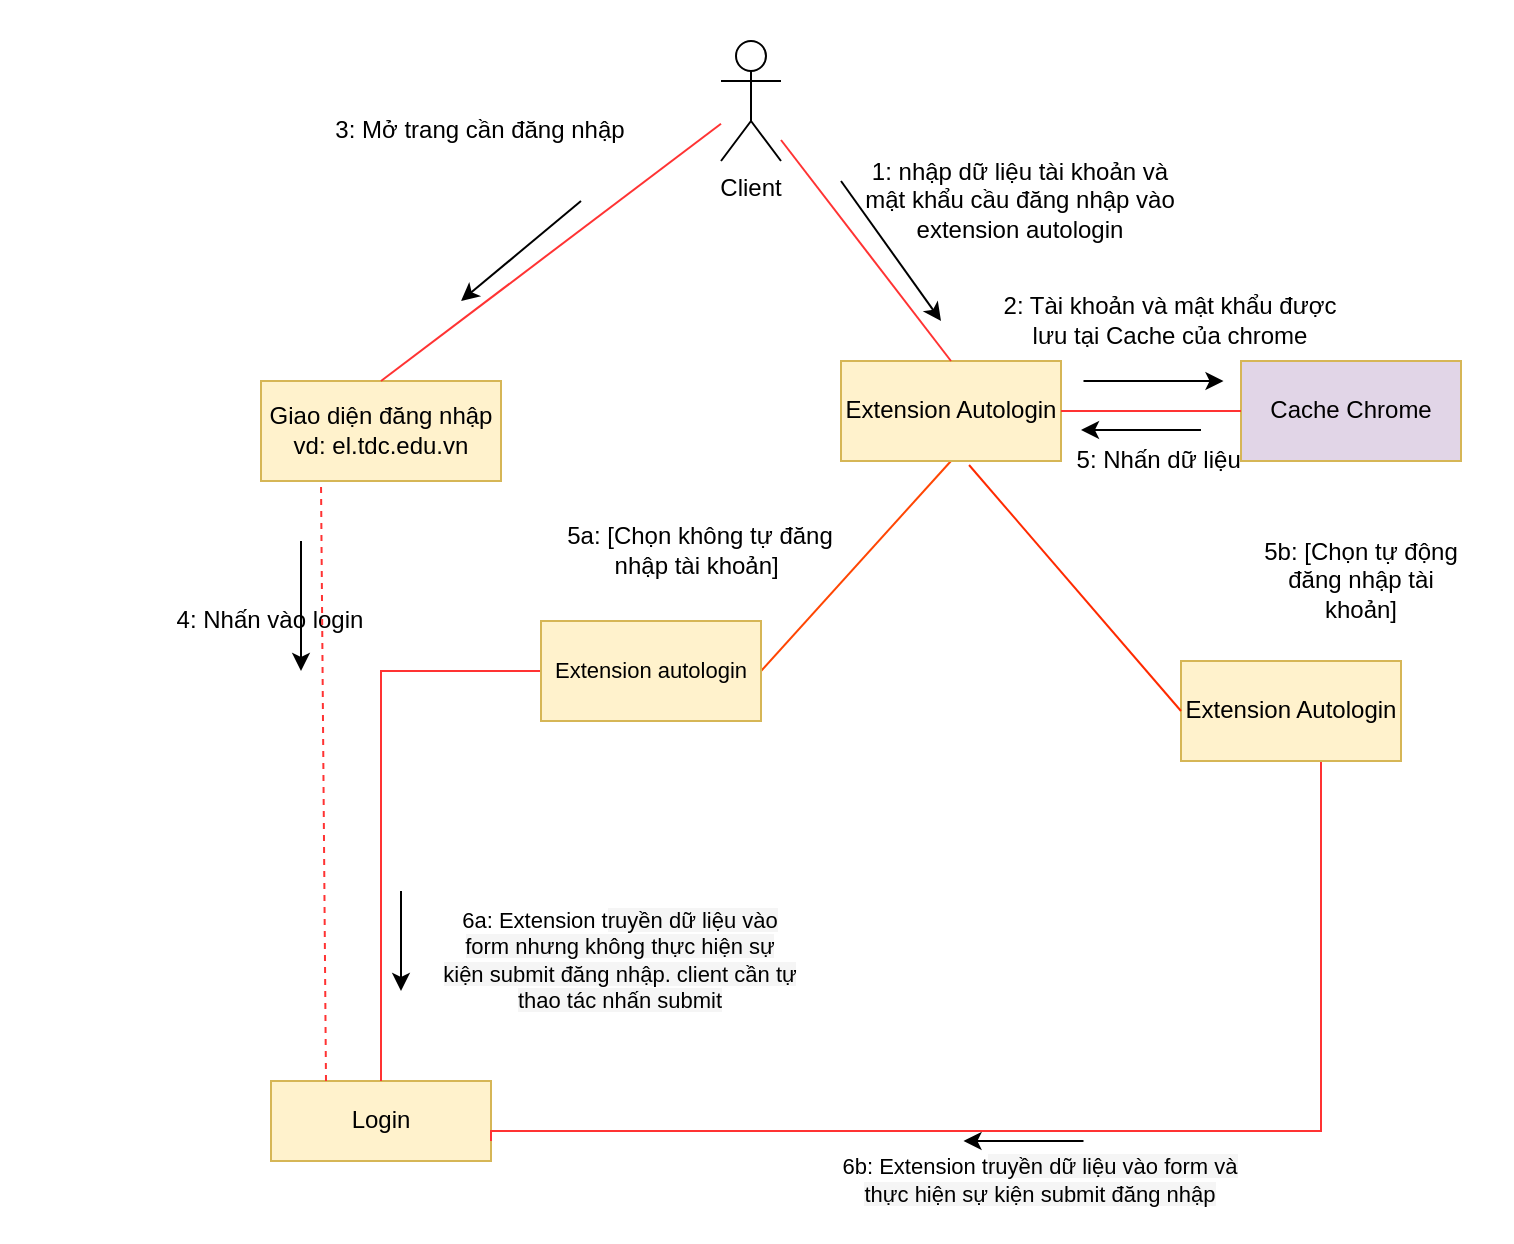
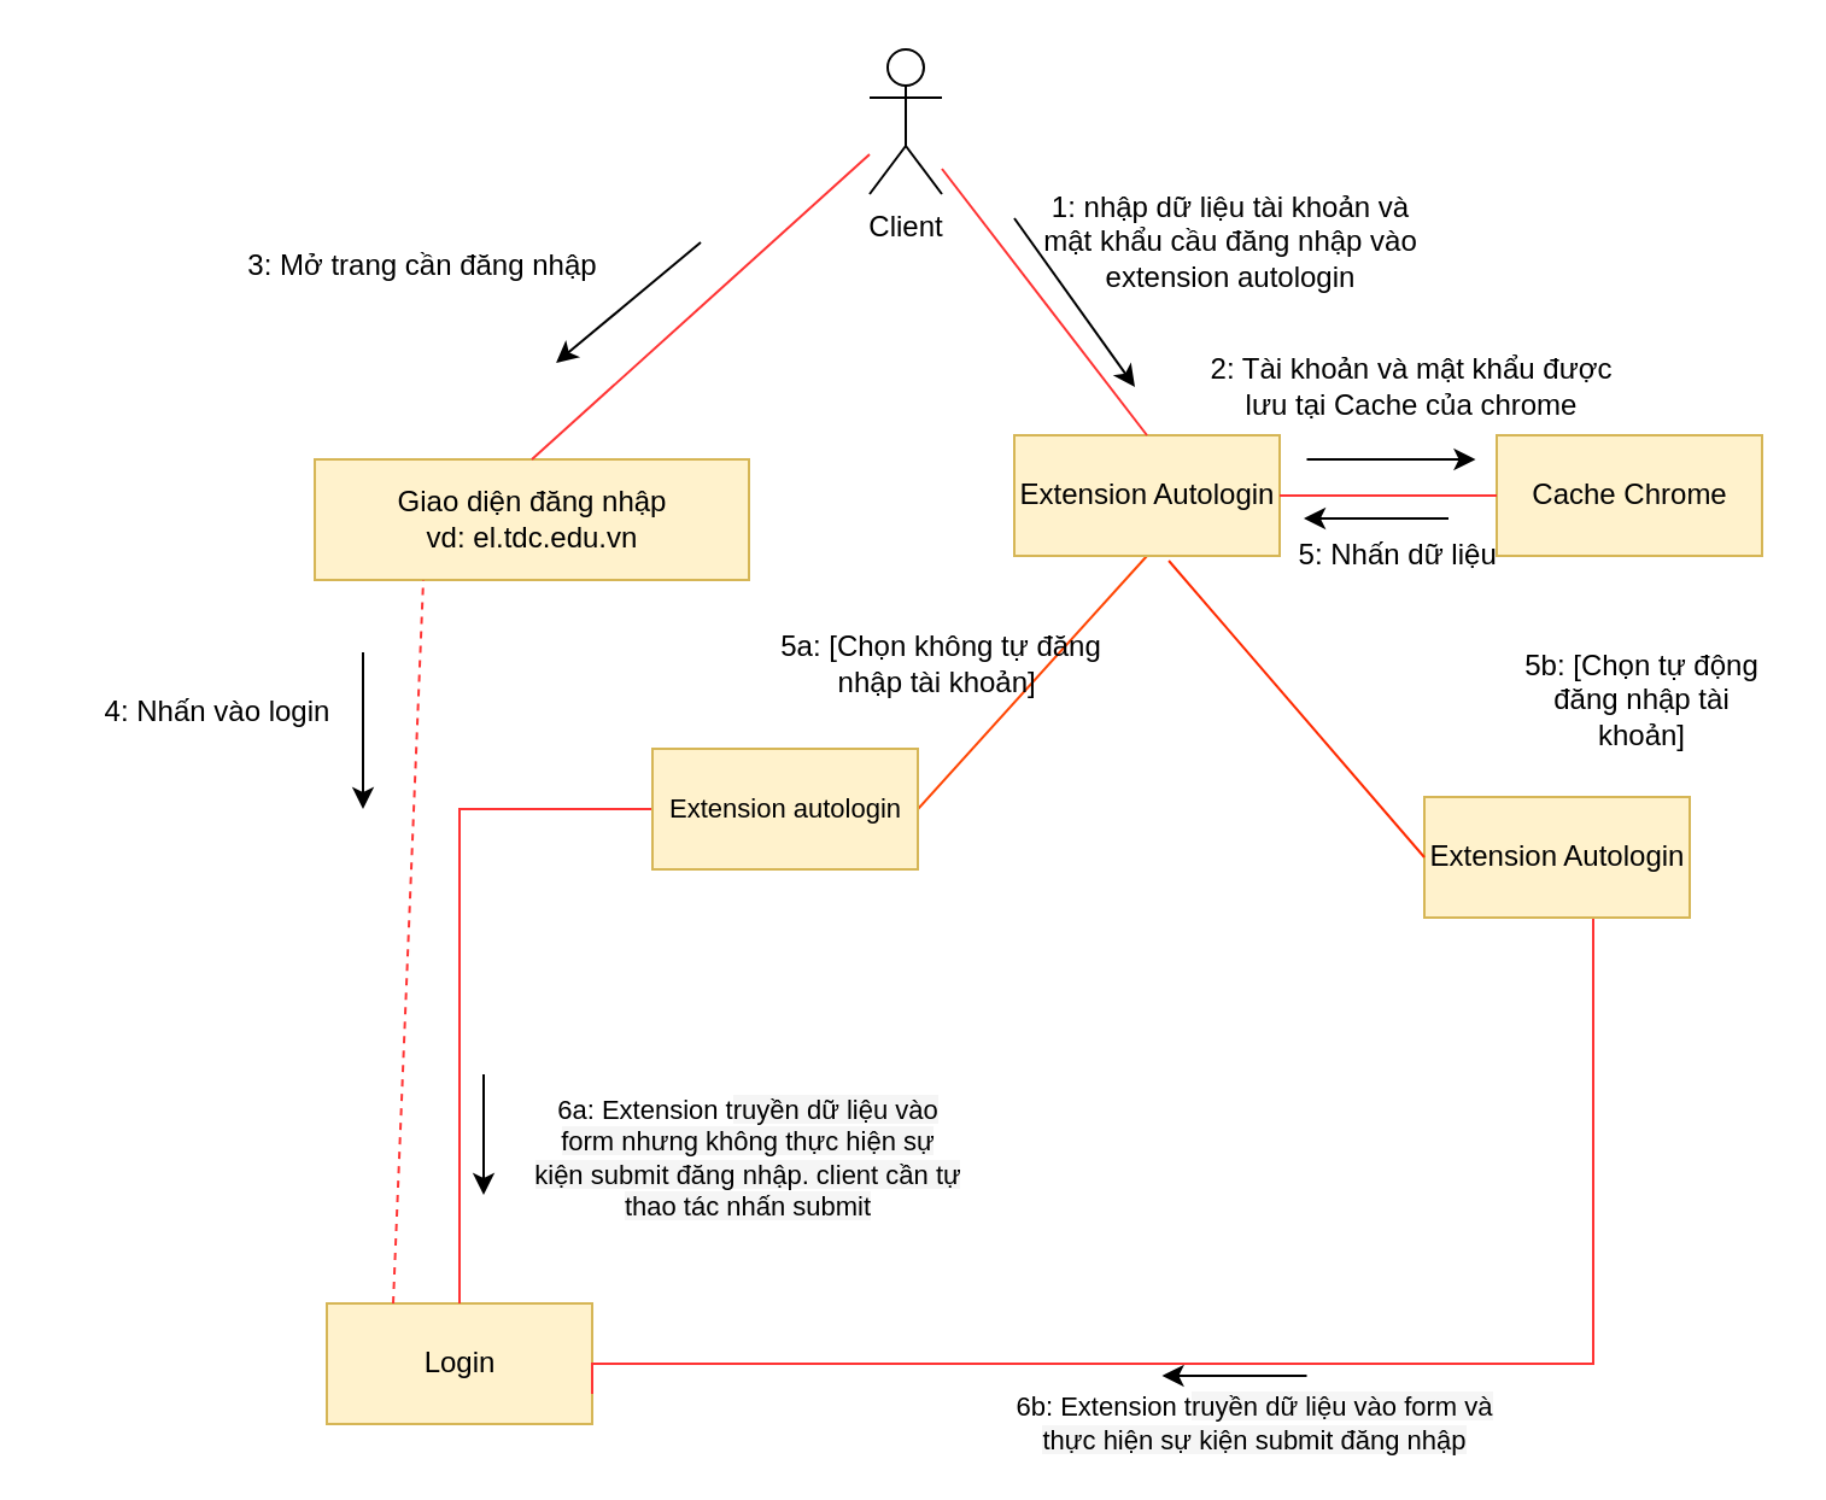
- <mxCell id="9" value="3: Mở trang cần đăng nhập" style="text;html=1;strokeColor=none;fillColor=none;align=center;verticalAlign=middle;whiteSpace=wrap;rounded=0;" parent="1" vertex="1"><mxGeometry x="165" y="55" width="150" height="20" as="geometry" /></mxCell>
+ <mxCell id="9" value="3: Mở trang cần đăng nhập" style="text;html=1;strokeColor=none;fillColor=none;align=center;verticalAlign=middle;whiteSpace=wrap;rounded=0;" parent="1" vertex="1"><mxGeometry x="100" y="100" width="150" height="20" as="geometry" /></mxCell>
- <mxCell id="6" value="Cache Chrome" style="html=1;fillColor=#e1d5e7;strokeColor=#d6b656;" parent="1" vertex="1"><mxGeometry x="620" y="180" width="110" height="50" as="geometry" /></mxCell>
+ <mxCell id="6" value="Cache Chrome" style="html=1;fillColor=#fff2cc;strokeColor=#d6b656;" parent="1" vertex="1"><mxGeometry x="620" y="180" width="110" height="50" as="geometry" /></mxCell>
- <mxCell id="3" value="Giao diện đăng nhập&lt;br&gt;vd: el.tdc.edu.vn" style="html=1;fillColor=#fff2cc;strokeColor=#d6b656;" parent="1" vertex="1"><mxGeometry x="130" y="190" width="120" height="50" as="geometry" /></mxCell>
+ <mxCell id="3" value="Giao diện đăng nhập&lt;br&gt;vd: el.tdc.edu.vn" style="html=1;fillColor=#fff2cc;strokeColor=#d6b656;" parent="1" vertex="1"><mxGeometry x="130" y="190" width="180" height="50" as="geometry" /></mxCell>
- <mxCell id="21" value="5a: [Chọn không tự đăng nhập tài khoản]&amp;nbsp;" style="text;html=1;strokeColor=none;fillColor=none;align=center;verticalAlign=middle;whiteSpace=wrap;rounded=0;" parent="1" vertex="1"><mxGeometry x="280" y="265" width="140" height="20" as="geometry" /></mxCell>
+ <mxCell id="21" value="5a: [Chọn không tự đăng nhập tài khoản]&amp;nbsp;" style="text;html=1;strokeColor=none;fillColor=none;align=center;verticalAlign=middle;whiteSpace=wrap;rounded=0;" parent="1" vertex="1"><mxGeometry x="320" y="265" width="140" height="20" as="geometry" /></mxCell>
- <mxCell id="17" value="4: Nhấn vào login" style="text;html=1;strokeColor=none;fillColor=none;align=center;verticalAlign=middle;whiteSpace=wrap;rounded=0;" parent="1" vertex="1"><mxGeometry x="65" y="300" width="140" height="20" as="geometry" /></mxCell>
+ <mxCell id="17" value="4: Nhấn vào login" style="text;html=1;strokeColor=none;fillColor=none;align=center;verticalAlign=middle;whiteSpace=wrap;rounded=0;" parent="1" vertex="1"><mxGeometry x="20" y="285" width="140" height="20" as="geometry" /></mxCell>
- <mxCell id="16" value="Login" style="html=1;fillColor=#fff2cc;strokeColor=#d6b656;" parent="1" vertex="1"><mxGeometry x="135" y="540" width="110" height="40" as="geometry" /></mxCell>
+ <mxCell id="16" value="Login" style="html=1;fillColor=#fff2cc;strokeColor=#d6b656;" parent="1" vertex="1"><mxGeometry x="135" y="540" width="110" height="50" as="geometry" /></mxCell>
